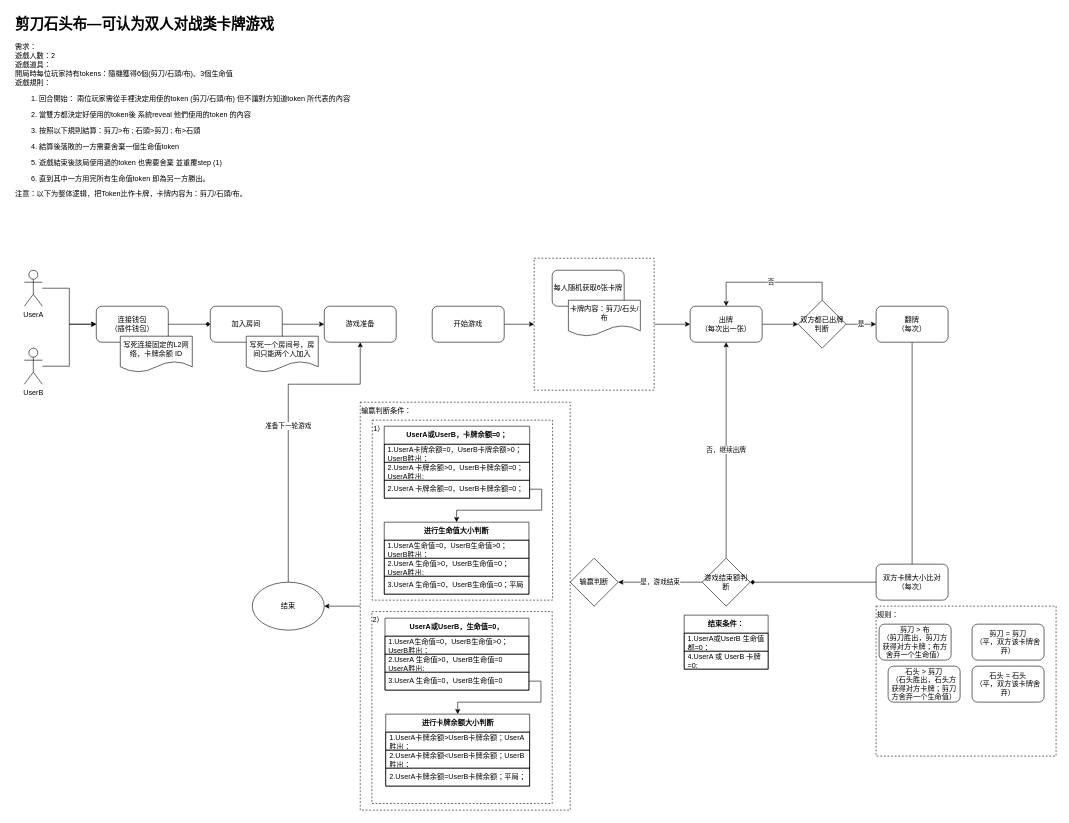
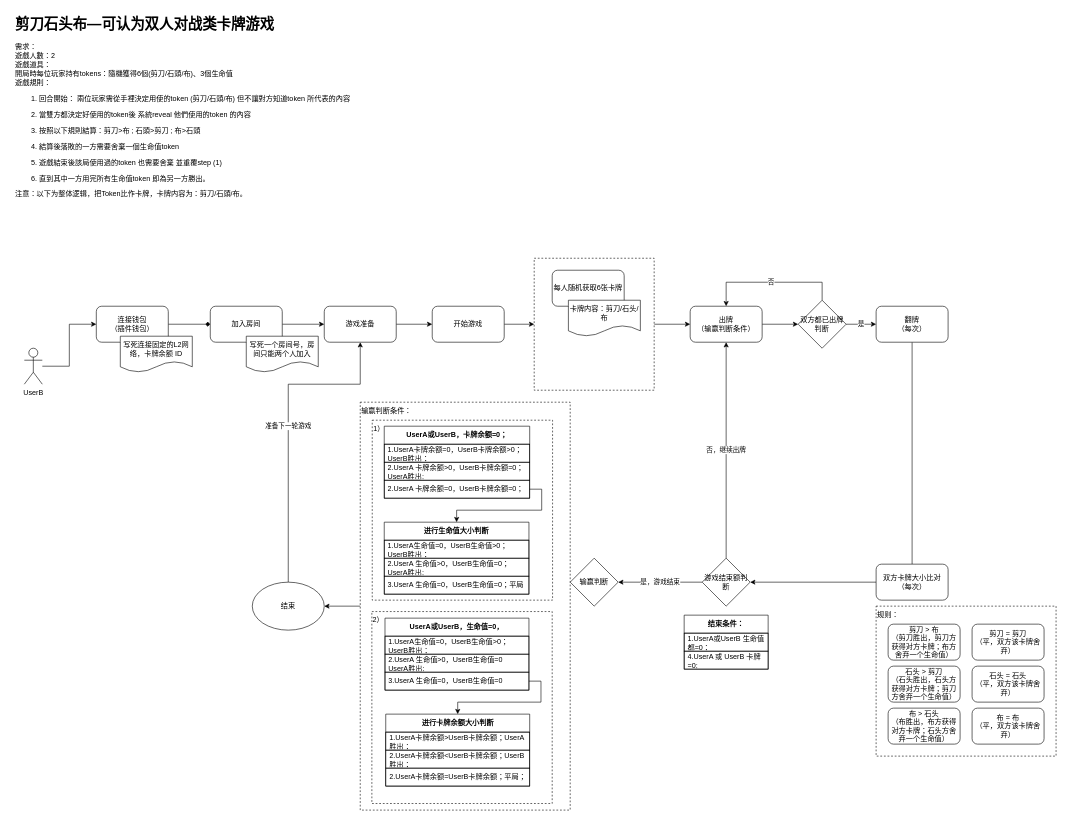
- <mxCell id="7" value="UserA" style="shape=umlActor;verticalLabelPosition=bottom;verticalAlign=top;html=1;outlineConnect=0;" parent="1" vertex="1"><mxGeometry x="40" y="450" width="30" height="60" as="geometry" /></mxCell>
- <mxCell id="6" style="edgeStyle=orthogonalEdgeStyle;rounded=0;orthogonalLoop=1;jettySize=auto;html=1;entryX=0;entryY=0.5;entryDx=0;entryDy=0;" parent="1" source="7" target="12" edge="1"><mxGeometry relative="1" as="geometry" /></mxCell>
+ <mxCell id="66" style="edgeStyle=orthogonalEdgeStyle;rounded=0;orthogonalLoop=1;jettySize=auto;html=1;entryX=0;entryY=0.5;entryDx=0;entryDy=0;" parent="1" source="67" target="14" edge="1"><mxGeometry relative="1" as="geometry" /></mxCell>
- <mxCell id="24" value="出牌&lt;br&gt;（每次出一张）" style="rounded=1;whiteSpace=wrap;html=1;" parent="1" vertex="1"><mxGeometry x="1150" y="510" width="120" height="60" as="geometry" /></mxCell>
+ <mxCell id="24" value="出牌&lt;br&gt;（输赢判断条件）" style="rounded=1;whiteSpace=wrap;html=1;" parent="1" vertex="1"><mxGeometry x="1150" y="510" width="120" height="60" as="geometry" /></mxCell>
- <mxCell id="42" style="edgeStyle=orthogonalEdgeStyle;rounded=0;orthogonalLoop=1;jettySize=auto;html=1;endArrow=diamond;" parent="1" source="43" target="38" edge="1"><mxGeometry relative="1" as="geometry" /></mxCell>
+ <mxCell id="42" style="edgeStyle=orthogonalEdgeStyle;rounded=0;orthogonalLoop=1;jettySize=auto;html=1;" parent="1" source="43" target="38" edge="1"><mxGeometry relative="1" as="geometry" /></mxCell>
- <mxCell id="28" value="剪刀 &amp;gt; 布&lt;br&gt;（剪刀胜出，剪刀方获得对方卡牌；布方舍弃一个生命值）" style="rounded=1;whiteSpace=wrap;html=1;" parent="1" vertex="1"><mxGeometry x="1465" y="1040" width="120" height="60" as="geometry" /></mxCell>
+ <mxCell id="28" value="剪刀 &amp;gt; 布&lt;br&gt;（剪刀胜出，剪刀方获得对方卡牌；布方舍弃一个生命值）" style="rounded=1;whiteSpace=wrap;html=1;" parent="1" vertex="1"><mxGeometry x="1480" y="1040" width="120" height="60" as="geometry" /></mxCell>
+ <mxCell id="30" value="布 &amp;gt; 石头&lt;br&gt;（布胜出，布方获得对方卡牌；石头方舍弃一个生命值）" style="rounded=1;whiteSpace=wrap;html=1;" parent="1" vertex="1"><mxGeometry x="1480" y="1180" width="120" height="60" as="geometry" /></mxCell>
+ <mxCell id="33" value="布 = 布&lt;br&gt;（平，双方该卡牌舍弃）" style="rounded=1;whiteSpace=wrap;html=1;" parent="1" vertex="1"><mxGeometry x="1620" y="1180" width="120" height="60" as="geometry" /></mxCell>
